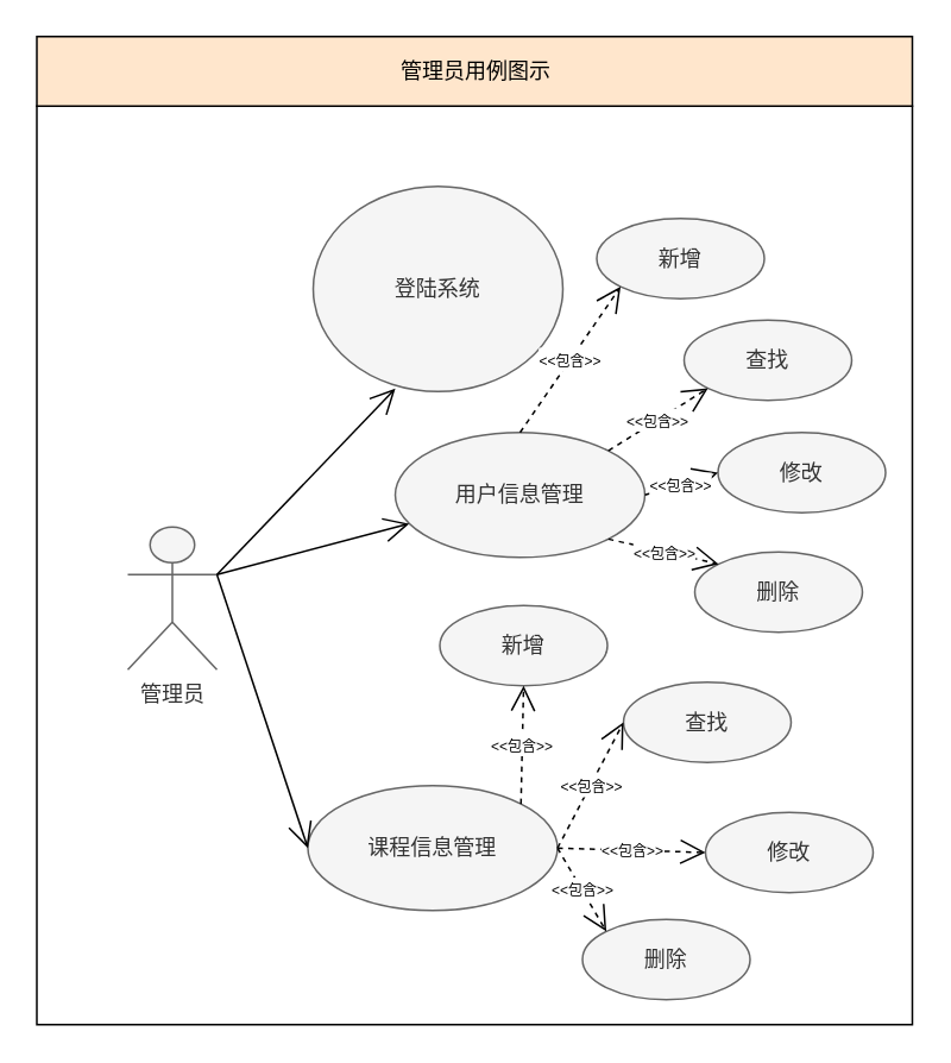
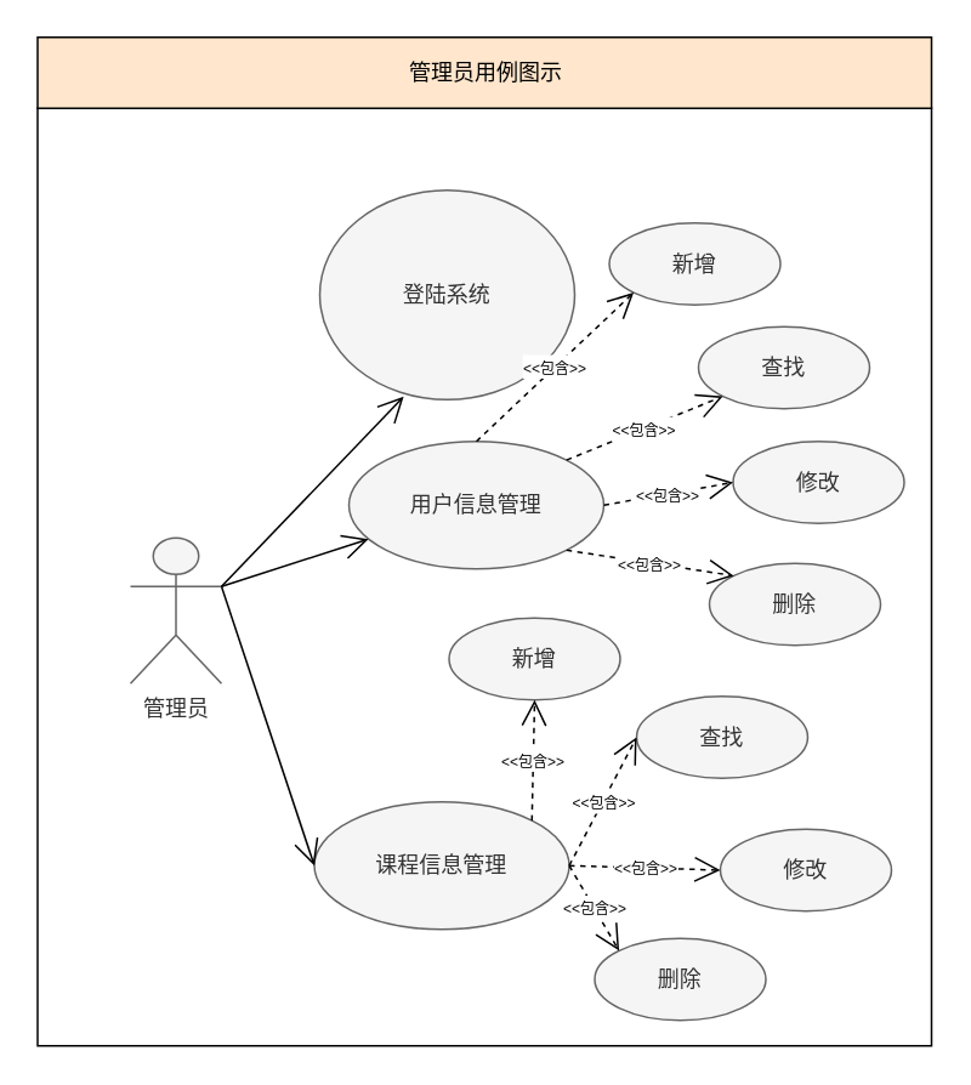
- <mxCell id="6" value="用户信息管理" style="ellipse;whiteSpace=wrap;html=1;fillColor=#f5f5f5;strokeColor=#666666;fontColor=#333333;" vertex="1" parent="1"><mxGeometry x="221" y="242" width="140" height="70" as="geometry" /></mxCell>
+ <mxCell id="6" value="用户信息管理" style="ellipse;whiteSpace=wrap;html=1;fillColor=#f5f5f5;strokeColor=#666666;fontColor=#333333;" vertex="1" parent="1"><mxGeometry x="191" y="242" width="140" height="70" as="geometry" /></mxCell>
